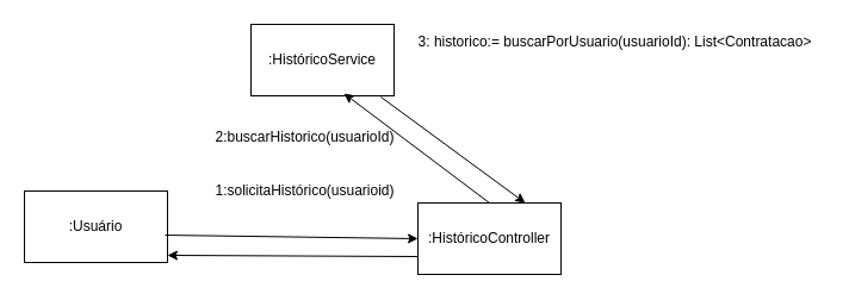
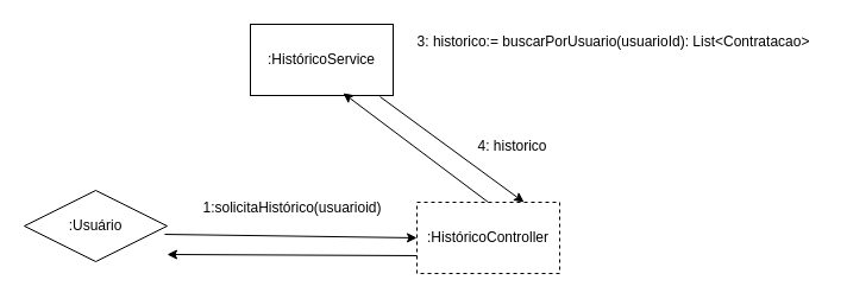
- <mxCell id="8" value="2:buscarHistorico(usuarioId)" style="text;html=1;align=center;verticalAlign=middle;resizable=0;points=[];autosize=1;strokeColor=none;fillColor=none;" vertex="1" parent="1"><mxGeometry x="170" y="100" width="170" height="30" as="geometry" /></mxCell>
+ <mxCell id="11" value="4: historico" style="text;html=1;align=center;verticalAlign=middle;resizable=0;points=[];autosize=1;strokeColor=none;fillColor=none;" vertex="1" parent="1"><mxGeometry x="390" y="108" width="80" height="30" as="geometry" /></mxCell>
- <mxCell id="7" value="1:solicitaHistórico(usuarioid)" style="text;html=1;align=center;verticalAlign=middle;resizable=0;points=[];autosize=1;strokeColor=none;fillColor=none;" vertex="1" parent="1"><mxGeometry x="170" y="145" width="170" height="30" as="geometry" /></mxCell>
+ <mxCell id="7" value="1:solicitaHistórico(usuarioid)" style="text;html=1;align=center;verticalAlign=middle;resizable=0;points=[];autosize=1;strokeColor=none;fillColor=none;" vertex="1" parent="1"><mxGeometry x="160" y="160" width="170" height="30" as="geometry" /></mxCell>
- <mxCell id="2" value=":Usuário" style="rounded=0;whiteSpace=wrap;html=1;" vertex="1" parent="1"><mxGeometry x="20" y="160" width="120" height="60" as="geometry" /></mxCell>
+ <mxCell id="2" value=":Usuário" style="rhombus;whiteSpace=wrap;html=1;" vertex="1" parent="1"><mxGeometry x="20" y="160" width="120" height="60" as="geometry" /></mxCell>
- <mxCell id="3" value=":HistóricoController" style="rounded=0;whiteSpace=wrap;html=1;" vertex="1" parent="1"><mxGeometry x="350" y="170" width="120" height="60" as="geometry" /></mxCell>
+ <mxCell id="3" value=":HistóricoController" style="rounded=0;whiteSpace=wrap;html=1;dashed=1;" vertex="1" parent="1"><mxGeometry x="350" y="170" width="120" height="60" as="geometry" /></mxCell>
